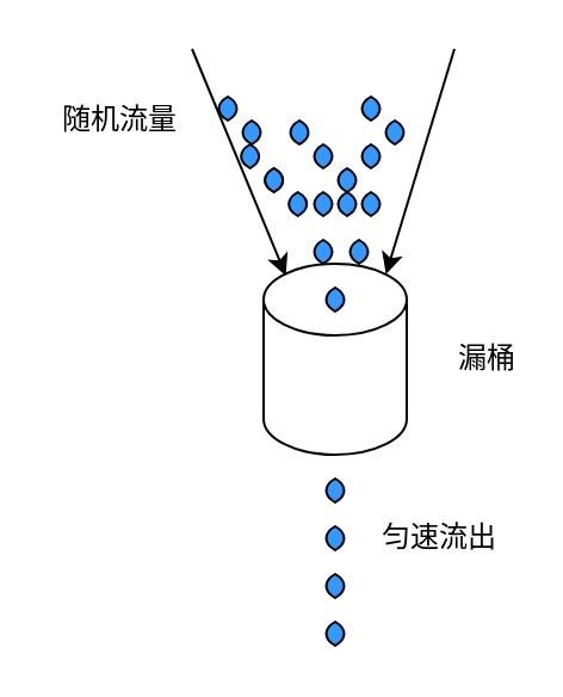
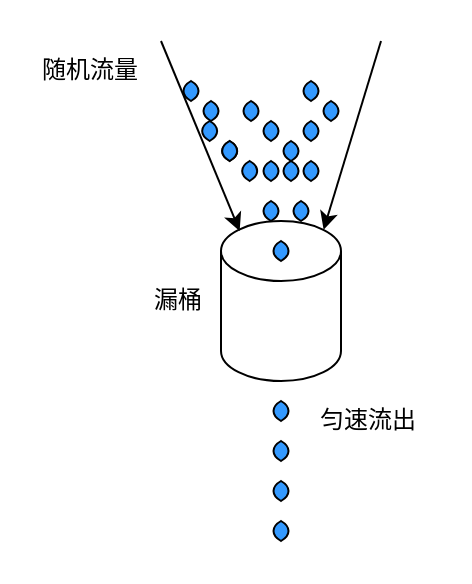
- <mxCell id="25" value="随机流量" style="text;html=1;strokeColor=none;fillColor=none;align=center;verticalAlign=middle;whiteSpace=wrap;rounded=0;" parent="1" vertex="1"><mxGeometry x="20" y="40" width="60" height="20" as="geometry" /></mxCell>
+ <mxCell id="25" value="随机流量" style="text;html=1;strokeColor=none;fillColor=none;align=center;verticalAlign=middle;whiteSpace=wrap;rounded=0;" parent="1" vertex="1"><mxGeometry x="15" y="25" width="60" height="20" as="geometry" /></mxCell>
- <mxCell id="24" value="漏桶" style="text;html=1;strokeColor=none;fillColor=none;align=center;verticalAlign=middle;whiteSpace=wrap;rounded=0;" parent="1" vertex="1"><mxGeometry x="184.33" y="140" width="40" height="20" as="geometry" /></mxCell>
+ <mxCell id="24" value="漏桶" style="text;html=1;strokeColor=none;fillColor=none;align=center;verticalAlign=middle;whiteSpace=wrap;rounded=0;" parent="1" vertex="1"><mxGeometry x="69.33" y="140" width="40" height="20" as="geometry" /></mxCell>
- <mxCell id="29" value="匀速流出" style="text;html=1;strokeColor=none;fillColor=none;align=center;verticalAlign=middle;whiteSpace=wrap;rounded=0;" parent="1" vertex="1"><mxGeometry x="154" y="215" width="60" height="20" as="geometry" /></mxCell>
+ <mxCell id="29" value="匀速流出" style="text;html=1;strokeColor=none;fillColor=none;align=center;verticalAlign=middle;whiteSpace=wrap;rounded=0;" parent="1" vertex="1"><mxGeometry x="154" y="200" width="60" height="20" as="geometry" /></mxCell>
